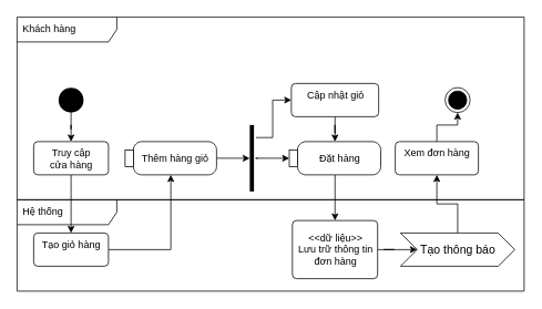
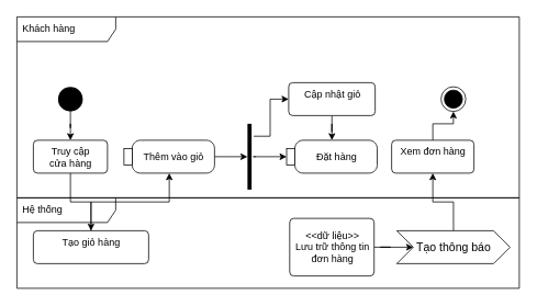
- <mxCell id="13" value="Thêm hàng giỏ" style="shape=mxgraph.uml25.action;html=1;align=center;verticalAlign=middle;absoluteArcSize=1;arcSize=10;dashed=0;spacingLeft=10;flipH=1;" parent="1" vertex="1"><mxGeometry x="150" y="170" width="110" height="40" as="geometry" /></mxCell>
+ <mxCell id="13" value="Thêm vào giỏ" style="shape=mxgraph.uml25.action;html=1;align=center;verticalAlign=middle;absoluteArcSize=1;arcSize=10;dashed=0;spacingLeft=10;flipH=1;" parent="1" vertex="1"><mxGeometry x="150" y="170" width="110" height="40" as="geometry" /></mxCell>
- <mxCell id="16" style="edgeStyle=orthogonalEdgeStyle;rounded=0;orthogonalLoop=1;jettySize=auto;html=1;entryX=0.5;entryY=0;entryDx=0;entryDy=0;" parent="1" source="17" target="23" edge="1"><mxGeometry relative="1" as="geometry"><mxPoint x="402.5" y="290" as="targetPoint" /></mxGeometry></mxCell>
- <mxCell id="9" value="Tạo giỏ hàng" style="html=1;align=center;verticalAlign=top;rounded=1;absoluteArcSize=1;arcSize=10;dashed=0;" parent="1" vertex="1"><mxGeometry x="40" y="280" width="90" height="40" as="geometry" /></mxCell>
+ <mxCell id="9" value="Tạo giỏ hàng" style="html=1;align=center;verticalAlign=top;rounded=1;absoluteArcSize=1;arcSize=10;dashed=0;" parent="1" vertex="1"><mxGeometry x="40" y="280" width="140" height="40" as="geometry" /></mxCell>
